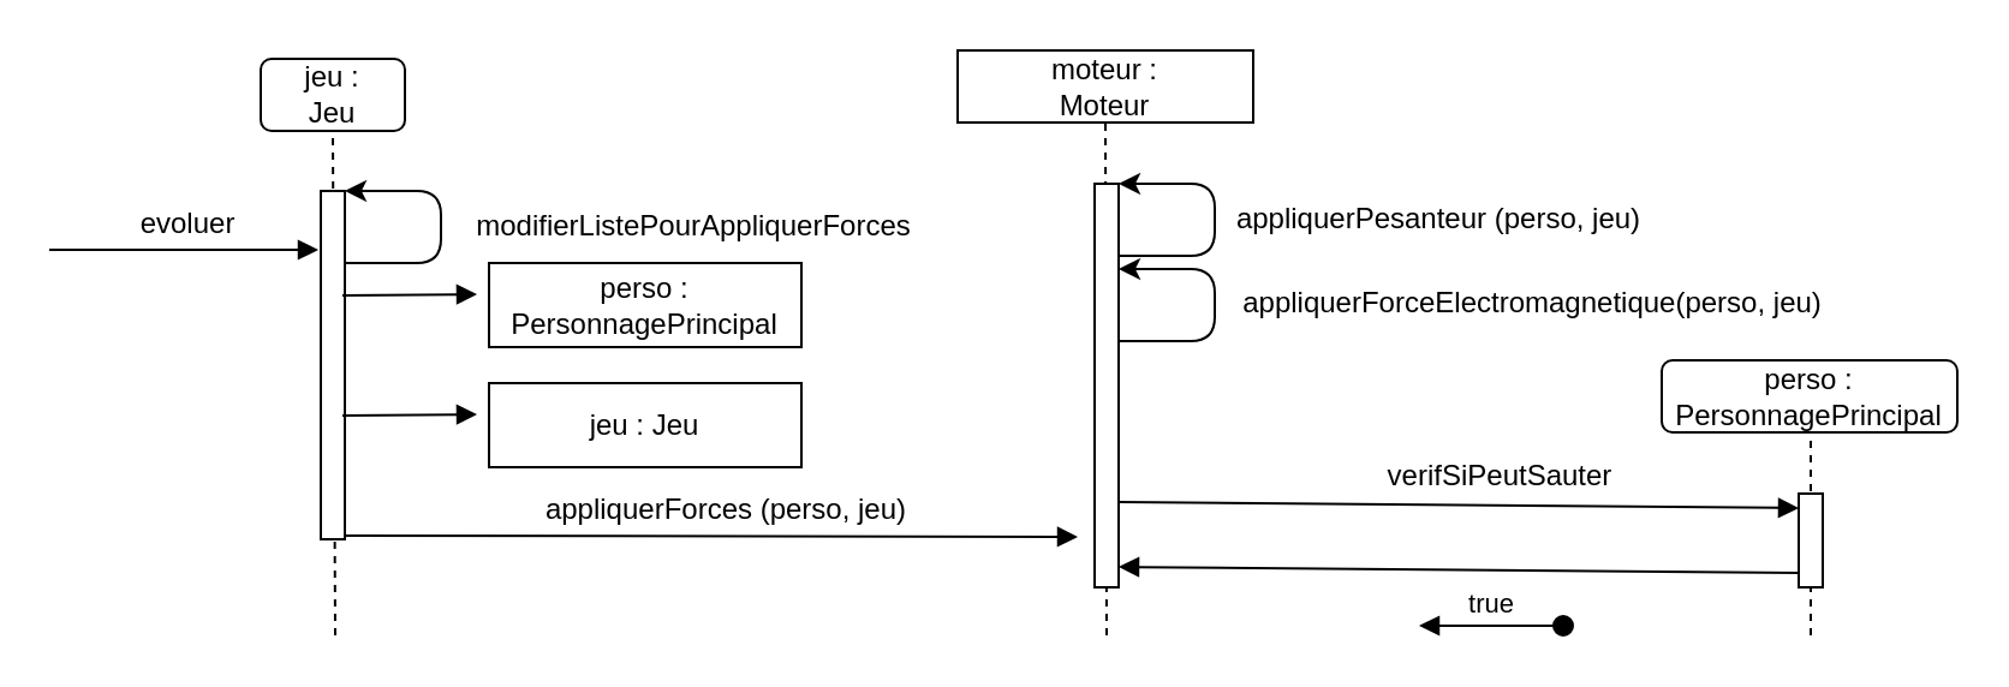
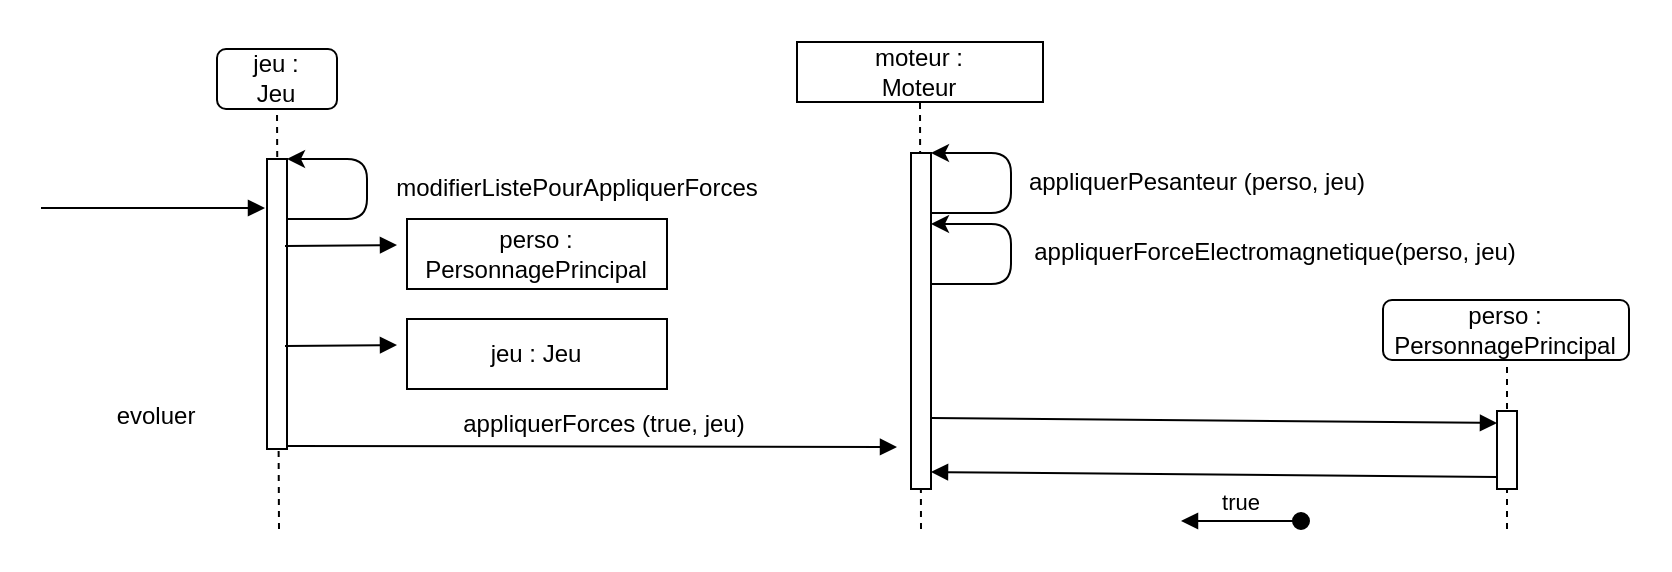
- <mxCell id="8" value="evoluer" style="text;html=1;strokeColor=none;fillColor=none;align=center;verticalAlign=middle;whiteSpace=wrap;rounded=0;" parent="1" vertex="1"><mxGeometry x="58" y="83" width="40" height="20" as="geometry" /></mxCell>
+ <mxCell id="8" value="evoluer" style="text;html=1;strokeColor=none;fillColor=none;align=center;verticalAlign=middle;whiteSpace=wrap;rounded=0;" parent="1" vertex="1"><mxGeometry x="58" y="198" width="40" height="20" as="geometry" /></mxCell>
- <mxCell id="24" value="verifSiPeutSauter" style="text;html=1;strokeColor=none;fillColor=none;align=center;verticalAlign=middle;whiteSpace=wrap;rounded=0;" parent="1" vertex="1"><mxGeometry x="539" y="188" width="170" height="20" as="geometry" /></mxCell>
- <mxCell id="17" value="appliquerForces (perso, jeu)" style="text;html=1;strokeColor=none;fillColor=none;align=center;verticalAlign=middle;whiteSpace=wrap;rounded=0;" parent="1" vertex="1"><mxGeometry x="217" y="202" width="170" height="20" as="geometry" /></mxCell>
+ <mxCell id="17" value="appliquerForces (true, jeu)" style="text;html=1;strokeColor=none;fillColor=none;align=center;verticalAlign=middle;whiteSpace=wrap;rounded=0;" parent="1" vertex="1"><mxGeometry x="217" y="202" width="170" height="20" as="geometry" /></mxCell>
